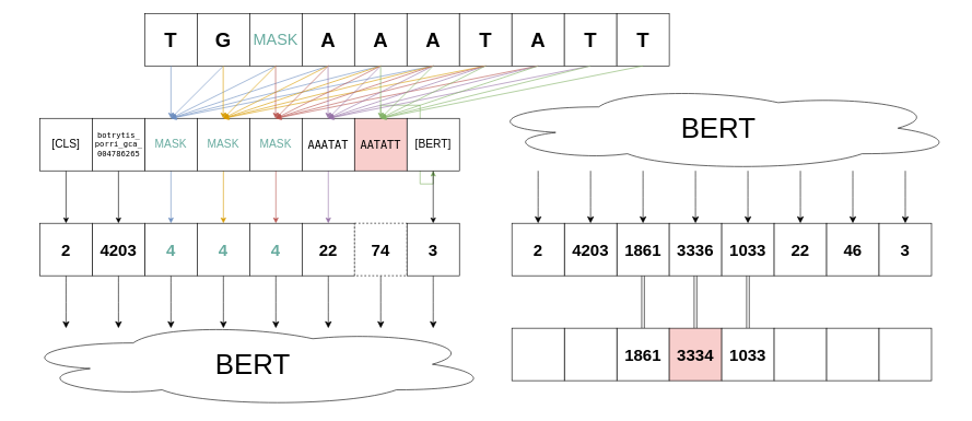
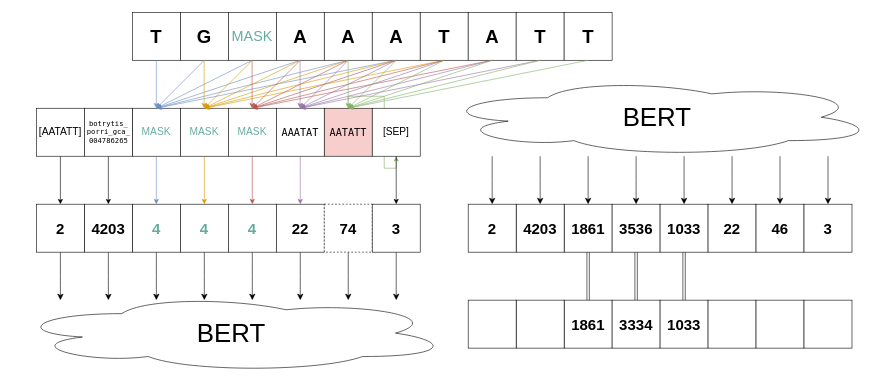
- <mxCell id="65" value="[CLS]" style="whiteSpace=wrap;html=1;aspect=fixed;fontSize=17;" parent="1" vertex="1"><mxGeometry x="60" y="180" width="80" height="80" as="geometry" /></mxCell>
+ <mxCell id="65" value="[AATATT]" style="whiteSpace=wrap;html=1;aspect=fixed;fontSize=17;" parent="1" vertex="1"><mxGeometry x="60" y="180" width="80" height="80" as="geometry" /></mxCell>
- <mxCell id="63" value="&lt;div style=&quot;font-size: 17px;&quot;&gt;[BERT]&lt;/div&gt;" style="whiteSpace=wrap;html=1;aspect=fixed;fontSize=17;" parent="1" vertex="1"><mxGeometry x="620" y="180" width="80" height="80" as="geometry" /></mxCell>
+ <mxCell id="63" value="&lt;div style=&quot;font-size: 17px;&quot;&gt;[SEP]&lt;/div&gt;" style="whiteSpace=wrap;html=1;aspect=fixed;fontSize=17;" parent="1" vertex="1"><mxGeometry x="620" y="180" width="80" height="80" as="geometry" /></mxCell>
- <mxCell id="77" value="3336" style="whiteSpace=wrap;html=1;aspect=fixed;fontSize=25;fontStyle=1" parent="1" vertex="1"><mxGeometry x="1020" y="340" width="80" height="80" as="geometry" /></mxCell>
+ <mxCell id="77" value="3536" style="whiteSpace=wrap;html=1;aspect=fixed;fontSize=25;fontStyle=1" parent="1" vertex="1"><mxGeometry x="1020" y="340" width="80" height="80" as="geometry" /></mxCell>
- <mxCell id="86" value="3334" style="whiteSpace=wrap;html=1;aspect=fixed;fontSize=25;fontStyle=1;fillColor=#f8cecc;" parent="1" vertex="1"><mxGeometry x="1020" y="500" width="80" height="80" as="geometry" /></mxCell>
+ <mxCell id="86" value="3334" style="whiteSpace=wrap;html=1;aspect=fixed;fontSize=25;fontStyle=1" parent="1" vertex="1"><mxGeometry x="1020" y="500" width="80" height="80" as="geometry" /></mxCell>
